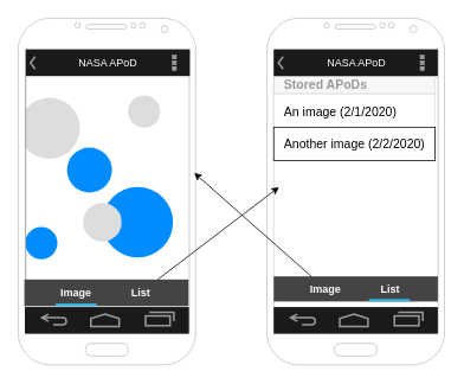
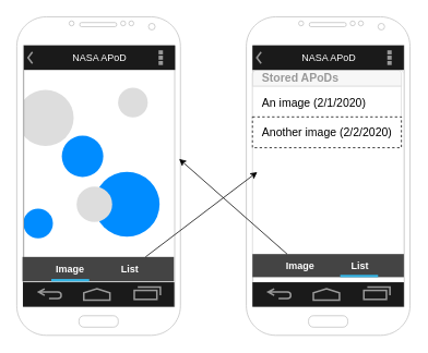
- <mxCell id="12" value="Another image (2/2/2020)" style="rounded=0;whiteSpace=wrap;html=1;align=left;spacingLeft=10;fontSize=14;" vertex="1" parent="9"><mxGeometry y="57.547" width="182" height="37.736" as="geometry" /></mxCell>
+ <mxCell id="12" value="Another image (2/2/2020)" style="rounded=0;whiteSpace=wrap;html=1;align=left;spacingLeft=10;fontSize=14;dashed=1;" vertex="1" parent="9"><mxGeometry y="57.547" width="182" height="37.736" as="geometry" /></mxCell>
